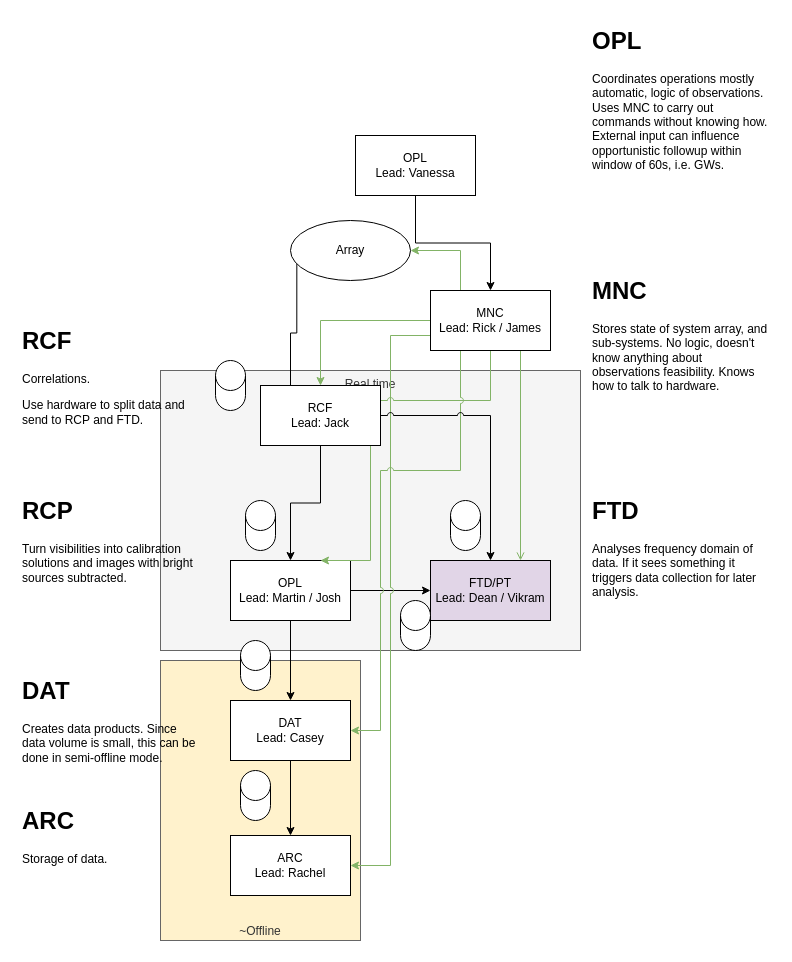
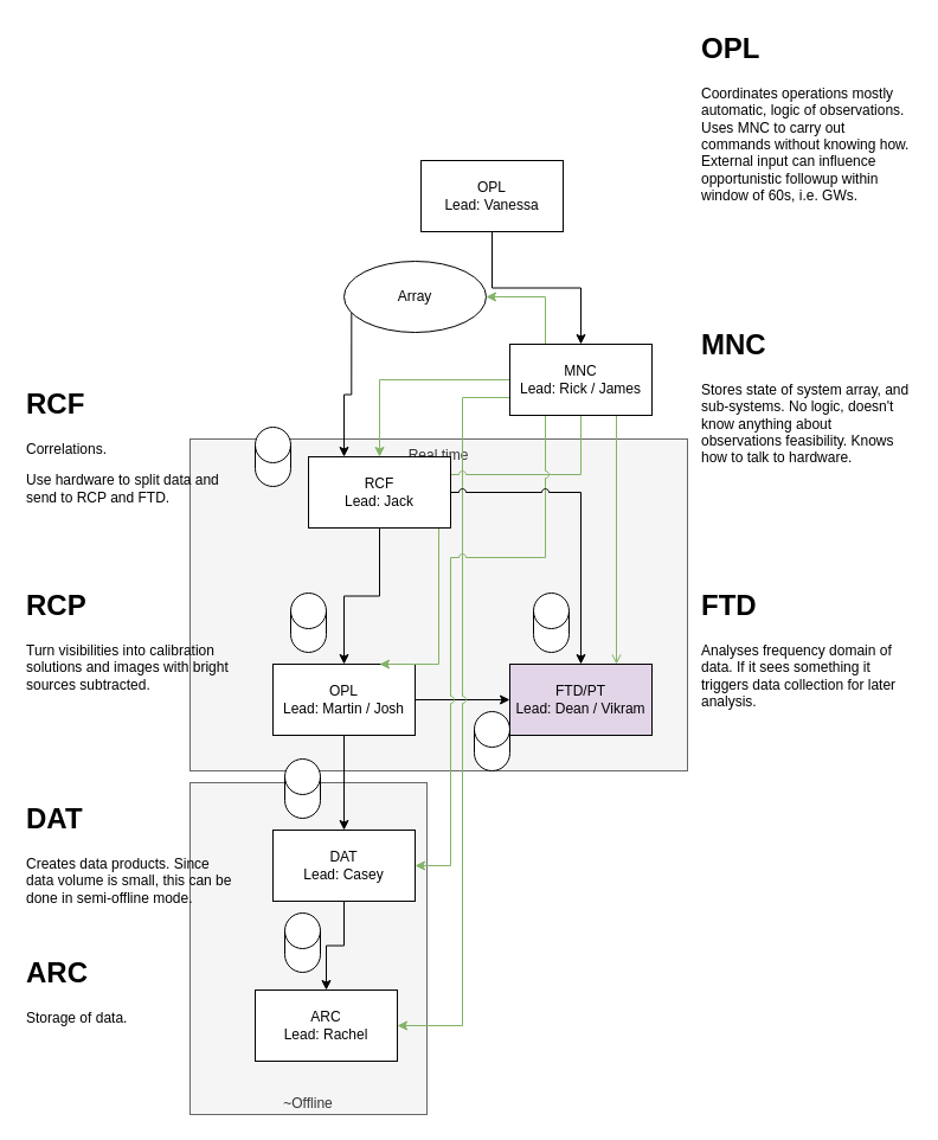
- <mxCell id="27" style="edgeStyle=orthogonalEdgeStyle;rounded=0;orthogonalLoop=1;jettySize=auto;html=1;exitX=0;exitY=0.75;exitDx=0;exitDy=0;entryX=0.25;entryY=0;entryDx=0;entryDy=0;endArrow=none;" edge="1" parent="1" source="28" target="21"><mxGeometry relative="1" as="geometry" /></mxCell>
+ <mxCell id="27" style="edgeStyle=orthogonalEdgeStyle;rounded=0;orthogonalLoop=1;jettySize=auto;html=1;exitX=0;exitY=0.75;exitDx=0;exitDy=0;entryX=0.25;entryY=0;entryDx=0;entryDy=0;" edge="1" parent="1" source="28" target="21"><mxGeometry relative="1" as="geometry" /></mxCell>
- <mxCell id="22" value="ARC&lt;div&gt;Lead: Rachel&lt;/div&gt;" style="rounded=0;whiteSpace=wrap;html=1;" vertex="1" parent="1"><mxGeometry x="230" y="835" width="120" height="60" as="geometry" /></mxCell>
+ <mxCell id="22" value="ARC&lt;div&gt;Lead: Rachel&lt;/div&gt;" style="rounded=0;whiteSpace=wrap;html=1;" vertex="1" parent="1"><mxGeometry x="215" y="835" width="120" height="60" as="geometry" /></mxCell>
- <mxCell id="3" value="~Offline" style="rounded=0;whiteSpace=wrap;html=1;fillColor=#fff2cc;fontColor=#333333;strokeColor=#666666;verticalAlign=bottom;" vertex="1" parent="1"><mxGeometry x="160" y="660" width="200" height="280" as="geometry" /></mxCell>
+ <mxCell id="3" value="~Offline" style="rounded=0;whiteSpace=wrap;html=1;fillColor=#f5f5f5;fontColor=#333333;strokeColor=#666666;verticalAlign=bottom;" vertex="1" parent="1"><mxGeometry x="160" y="660" width="200" height="280" as="geometry" /></mxCell>
